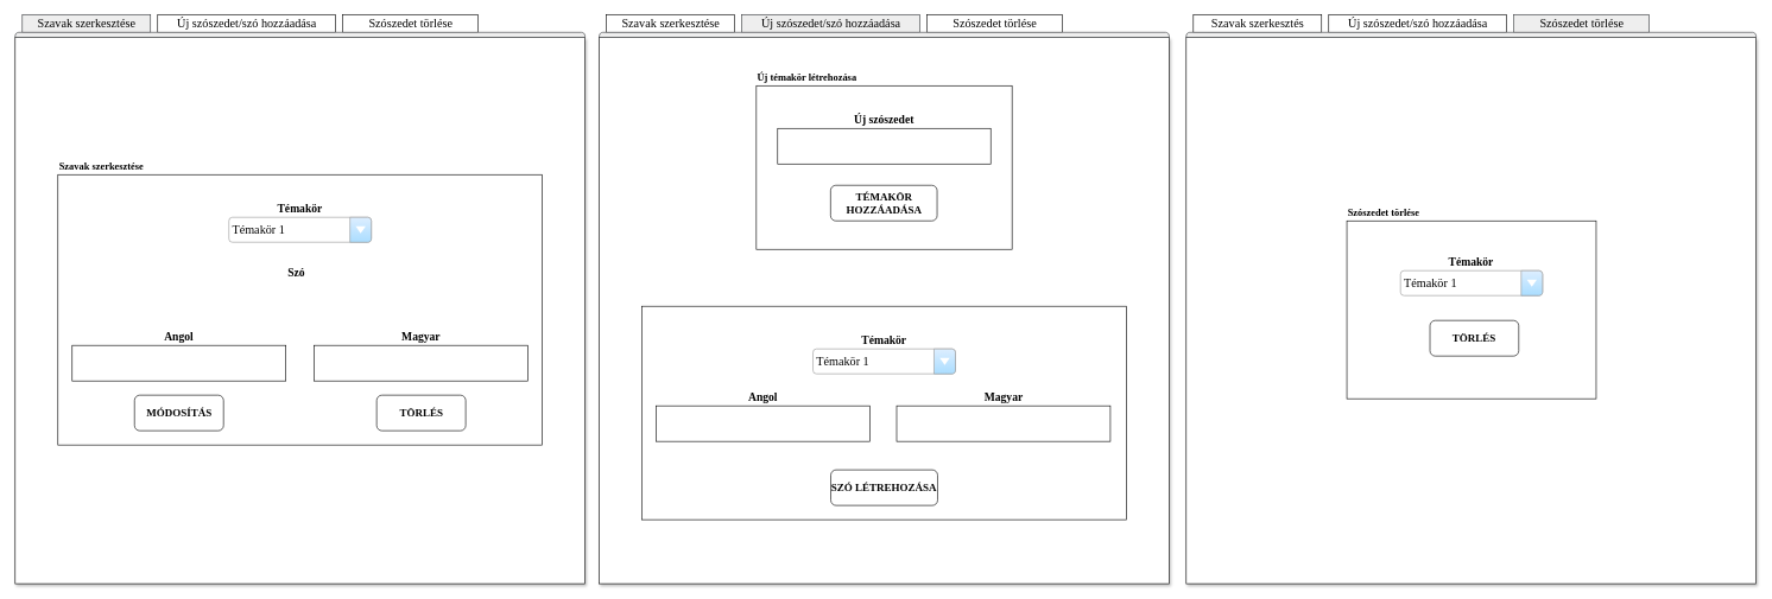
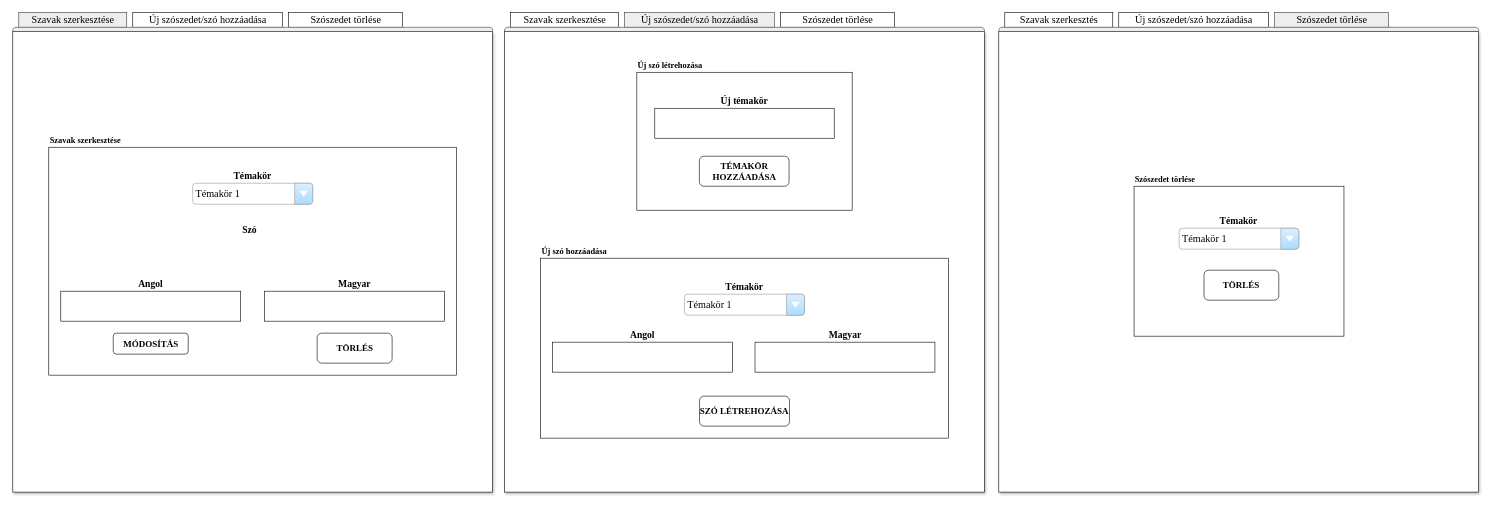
- <mxCell id="29" value="Új témakör létrehozása" style="text;html=1;strokeColor=none;fillColor=none;align=left;verticalAlign=bottom;whiteSpace=wrap;rounded=0;fontFamily=Comic Sans MS;fontStyle=1;fontSize=14;" parent="28" vertex="1"><mxGeometry width="189.474" height="30" as="geometry" /></mxCell>
+ <mxCell id="29" value="Új szó létrehozása" style="text;html=1;strokeColor=none;fillColor=none;align=left;verticalAlign=bottom;whiteSpace=wrap;rounded=0;fontFamily=Comic Sans MS;fontStyle=1;fontSize=14;" parent="28" vertex="1"><mxGeometry width="189.474" height="30" as="geometry" /></mxCell>
- <mxCell id="32" value="Új szószedet" style="text;html=1;strokeColor=none;fillColor=none;align=center;verticalAlign=bottom;whiteSpace=wrap;rounded=0;fontFamily=Comic Sans MS;fontStyle=1;fontSize=16;" parent="28" vertex="1"><mxGeometry x="115.679" y="60" width="129.64" height="30" as="geometry" /></mxCell>
+ <mxCell id="32" value="Új témakör" style="text;html=1;strokeColor=none;fillColor=none;align=center;verticalAlign=bottom;whiteSpace=wrap;rounded=0;fontFamily=Comic Sans MS;fontStyle=1;fontSize=16;" parent="28" vertex="1"><mxGeometry x="115.679" y="60" width="129.64" height="30" as="geometry" /></mxCell>
+ <mxCell id="38" value="Új szó hozzáadása" style="text;html=1;strokeColor=none;fillColor=none;align=left;verticalAlign=bottom;whiteSpace=wrap;rounded=0;fontFamily=Comic Sans MS;fontStyle=1;fontSize=14;" parent="35" vertex="1"><mxGeometry width="150" height="30" as="geometry" /></mxCell>
- <mxCell id="17" value="MÓDOSÍTÁS" style="rounded=1;whiteSpace=wrap;html=1;fontFamily=Comic Sans MS;fontStyle=1;fontSize=15;" parent="7" vertex="1"><mxGeometry x="107.5" y="340" width="125" height="50" as="geometry" /></mxCell>
+ <mxCell id="17" value="MÓDOSÍTÁS" style="rounded=1;whiteSpace=wrap;html=1;fontFamily=Comic Sans MS;fontStyle=1;fontSize=15;" parent="7" vertex="1"><mxGeometry x="107.5" y="340" width="125" height="35" as="geometry" /></mxCell>
